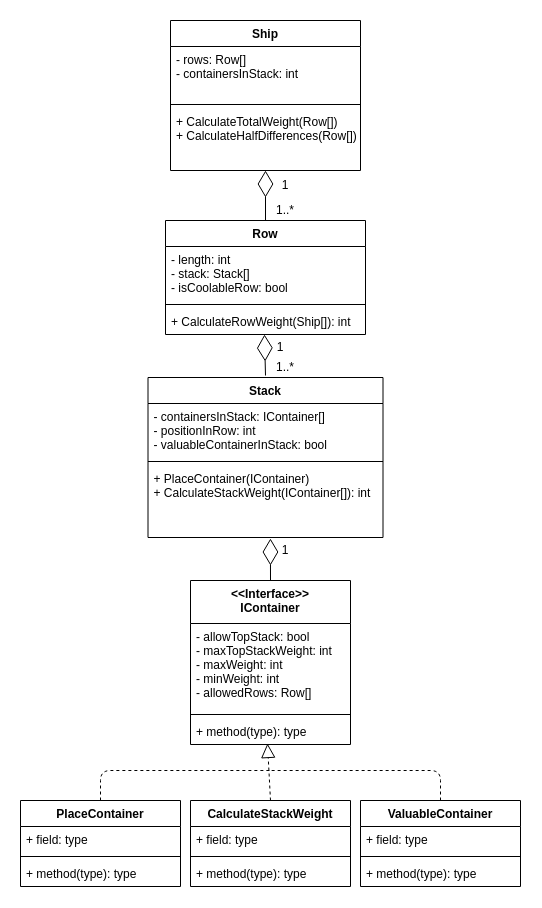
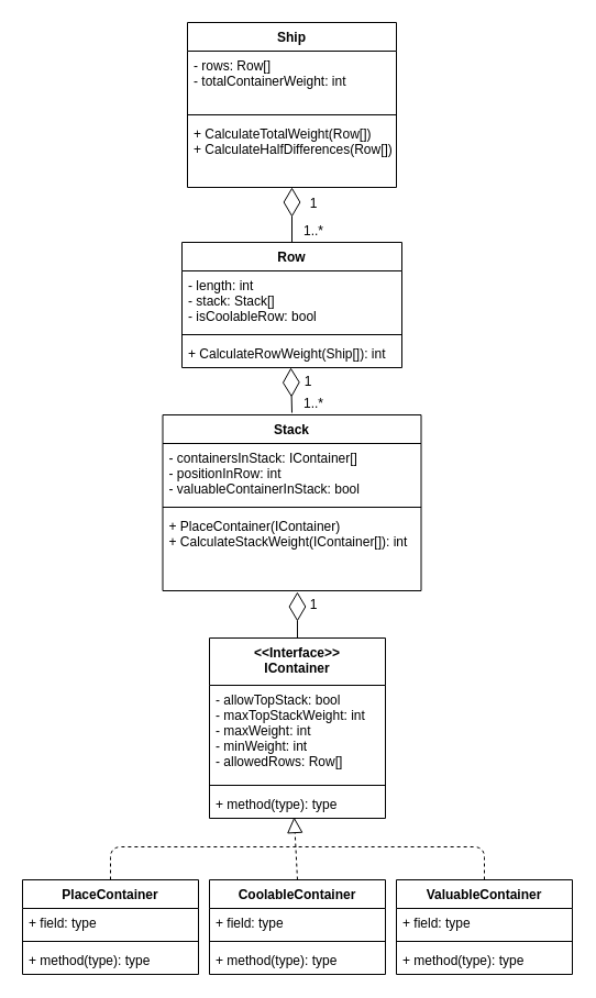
- <mxCell id="20" value="- rows: Row[]&#10;- containersInStack: int" style="text;strokeColor=none;fillColor=none;align=left;verticalAlign=top;spacingLeft=4;spacingRight=4;overflow=hidden;rotatable=0;points=[[0,0.5],[1,0.5]];portConstraint=eastwest;" vertex="1" parent="19"><mxGeometry y="26" width="190" height="54" as="geometry" /></mxCell>
+ <mxCell id="20" value="- rows: Row[]&#10;- totalContainerWeight: int" style="text;strokeColor=none;fillColor=none;align=left;verticalAlign=top;spacingLeft=4;spacingRight=4;overflow=hidden;rotatable=0;points=[[0,0.5],[1,0.5]];portConstraint=eastwest;" vertex="1" parent="19"><mxGeometry y="26" width="190" height="54" as="geometry" /></mxCell>
- <mxCell id="10" value="CalculateStackWeight&#10;" style="swimlane;fontStyle=1;align=center;verticalAlign=top;childLayout=stackLayout;horizontal=1;startSize=26;horizontalStack=0;resizeParent=1;resizeParentMax=0;resizeLast=0;collapsible=1;marginBottom=0;" vertex="1" parent="1"><mxGeometry x="190" y="800" width="160" height="86" as="geometry" /></mxCell>
+ <mxCell id="10" value="CoolableContainer&#10;" style="swimlane;fontStyle=1;align=center;verticalAlign=top;childLayout=stackLayout;horizontal=1;startSize=26;horizontalStack=0;resizeParent=1;resizeParentMax=0;resizeLast=0;collapsible=1;marginBottom=0;" vertex="1" parent="1"><mxGeometry x="190" y="800" width="160" height="86" as="geometry" /></mxCell>
